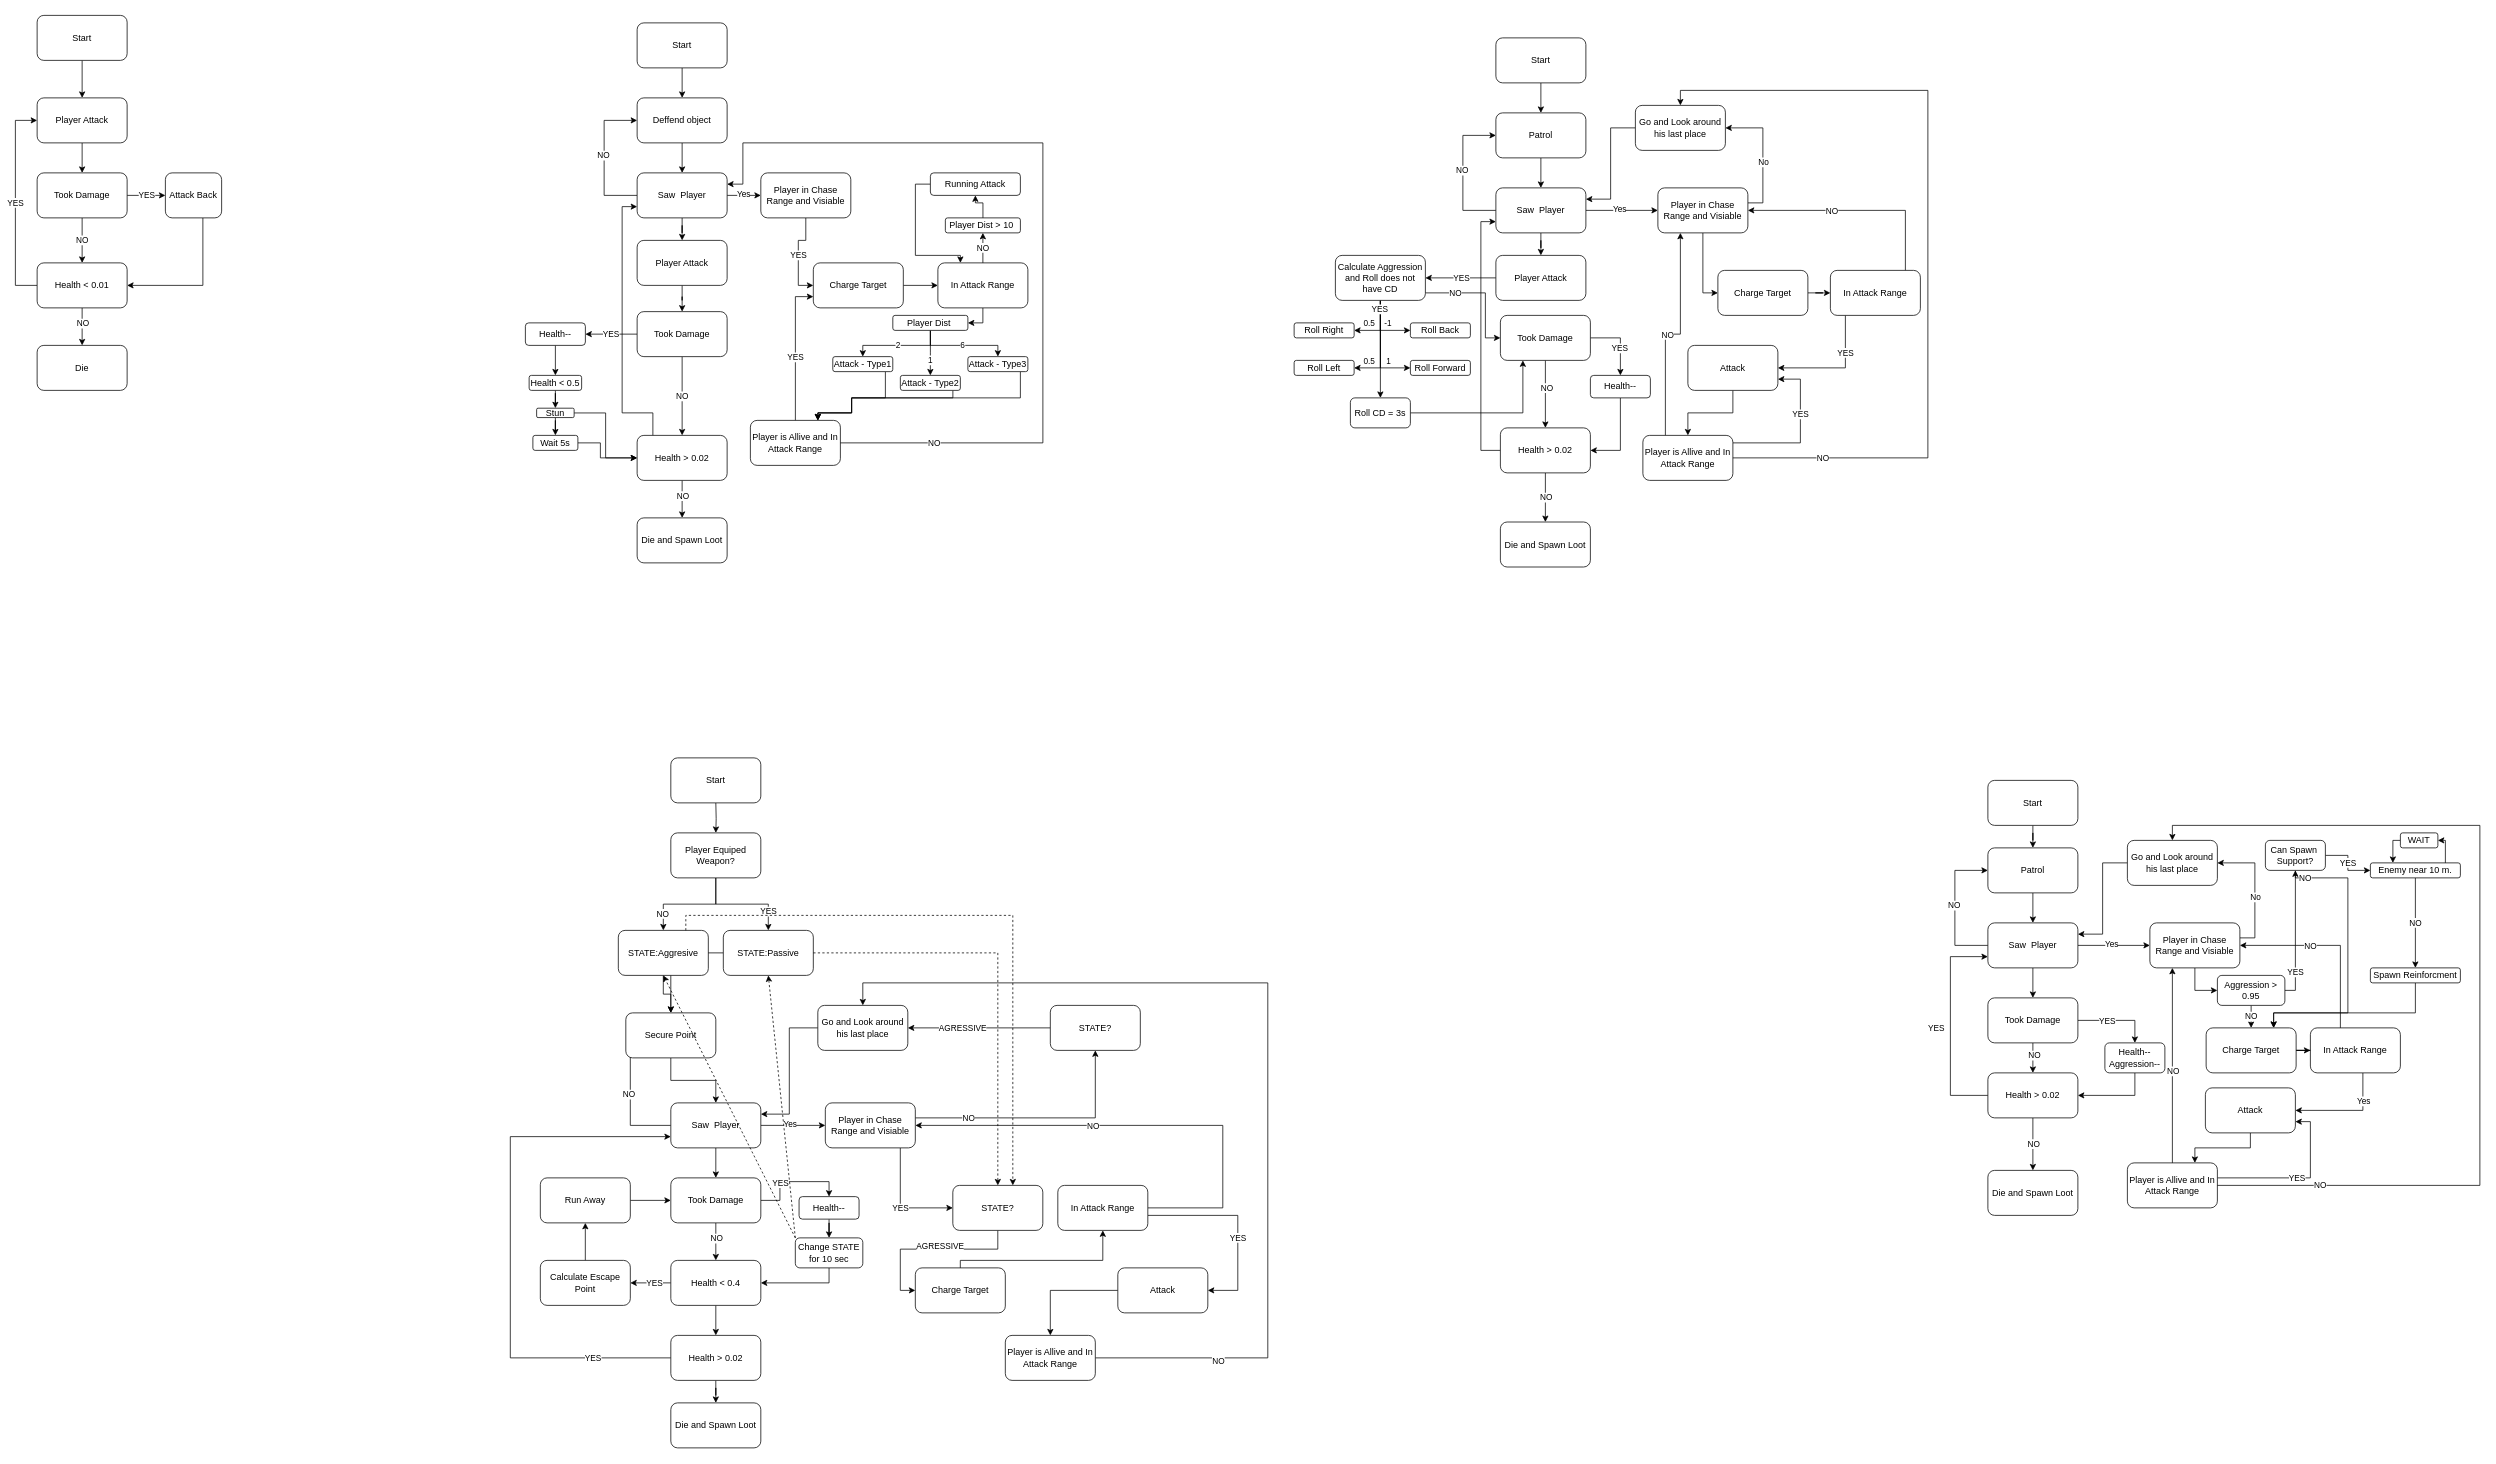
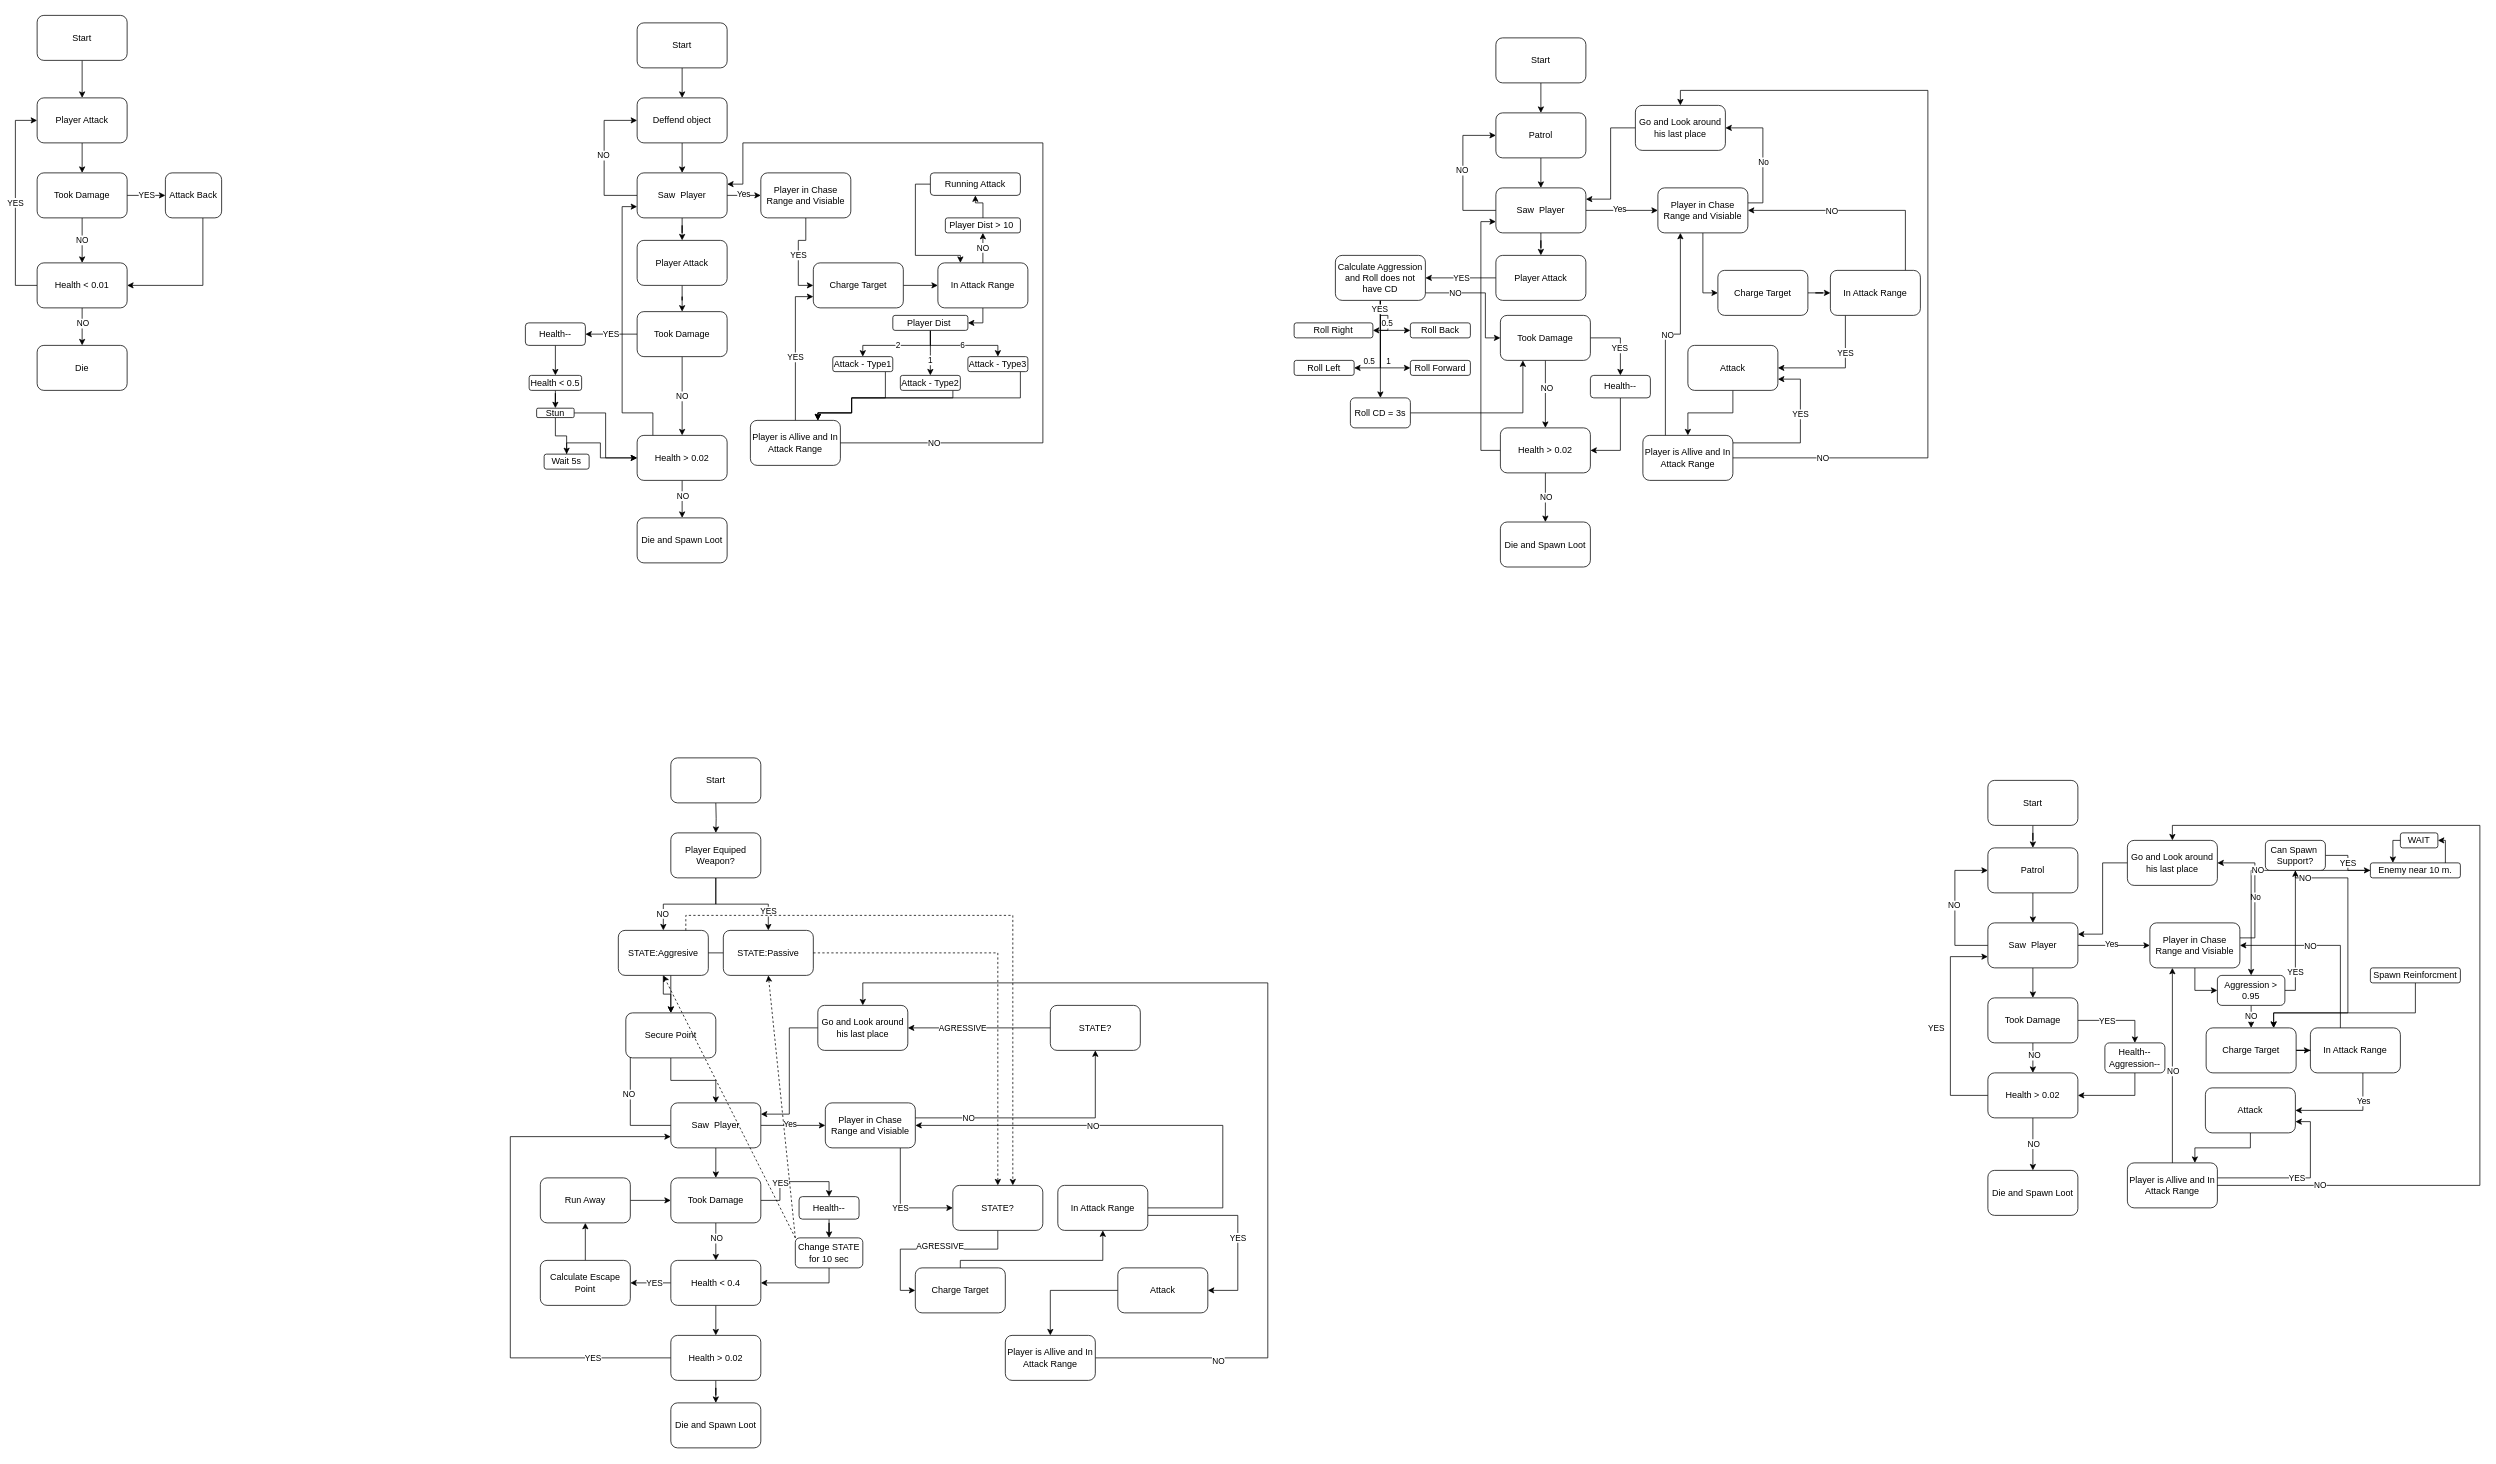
- <mxCell id="173" value="Roll Right" style="rounded=1;whiteSpace=wrap;html=1;" vertex="1" parent="1"><mxGeometry x="1725" y="430" width="80" height="20" as="geometry" /></mxCell>
+ <mxCell id="173" value="Roll Right" style="rounded=1;whiteSpace=wrap;html=1;" vertex="1" parent="1"><mxGeometry x="1725" y="430" width="105" height="20" as="geometry" /></mxCell>
- <mxCell id="232" value="Wait 5s" style="rounded=1;whiteSpace=wrap;html=1;" vertex="1" parent="1"><mxGeometry x="710" y="580" width="60" height="20" as="geometry" /></mxCell>
+ <mxCell id="232" value="Wait 5s" style="rounded=1;whiteSpace=wrap;html=1;" vertex="1" parent="1"><mxGeometry x="725" y="605" width="60" height="20" as="geometry" /></mxCell>
- <mxCell id="182" value="NO" style="edgeStyle=orthogonalEdgeStyle;rounded=0;orthogonalLoop=1;jettySize=auto;html=1;" edge="1" parent="1" source="184" target="186"><mxGeometry relative="1" as="geometry"><mxPoint x="3240" y="1280" as="targetPoint" /></mxGeometry></mxCell>
+ <mxCell id="182" value="NO" style="edgeStyle=orthogonalEdgeStyle;rounded=0;orthogonalLoop=1;jettySize=auto;html=1;" edge="1" parent="1" source="184" target="181"><mxGeometry relative="1" as="geometry"><mxPoint x="3240" y="1280" as="targetPoint" /></mxGeometry></mxCell>
